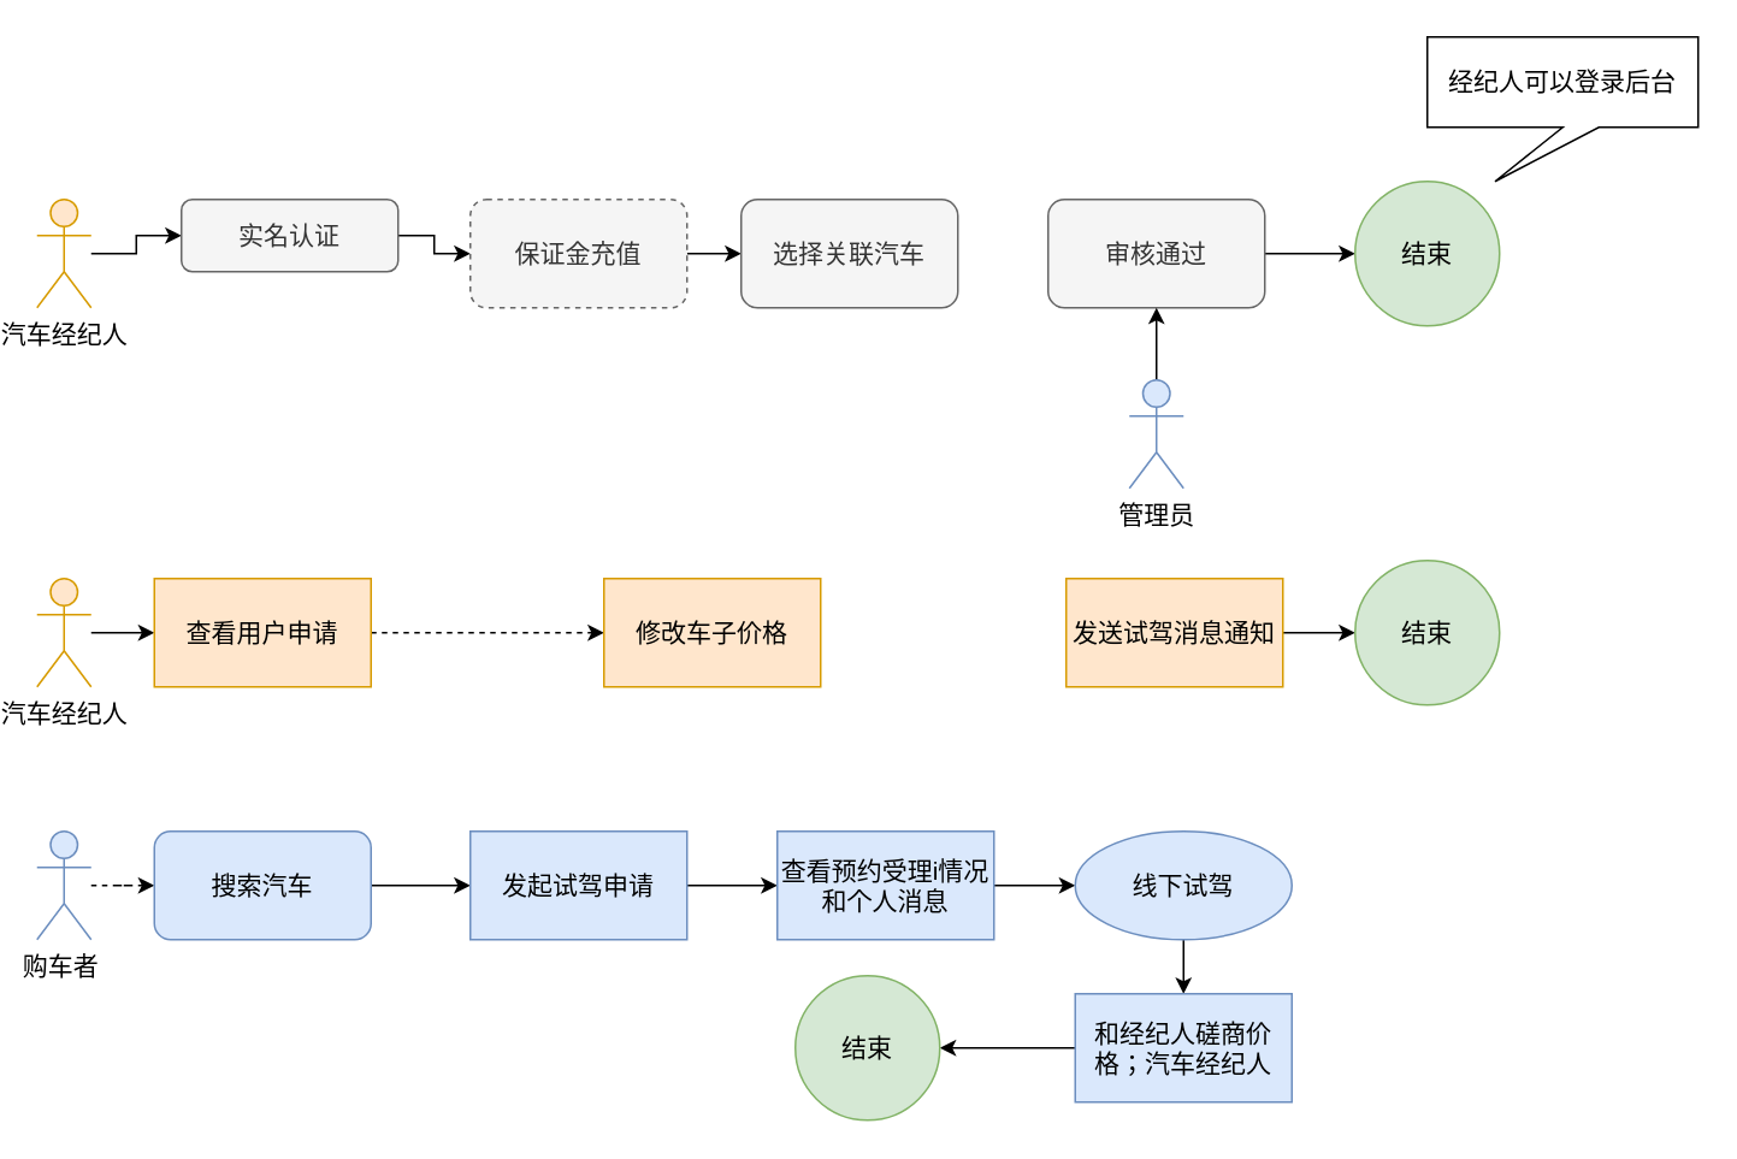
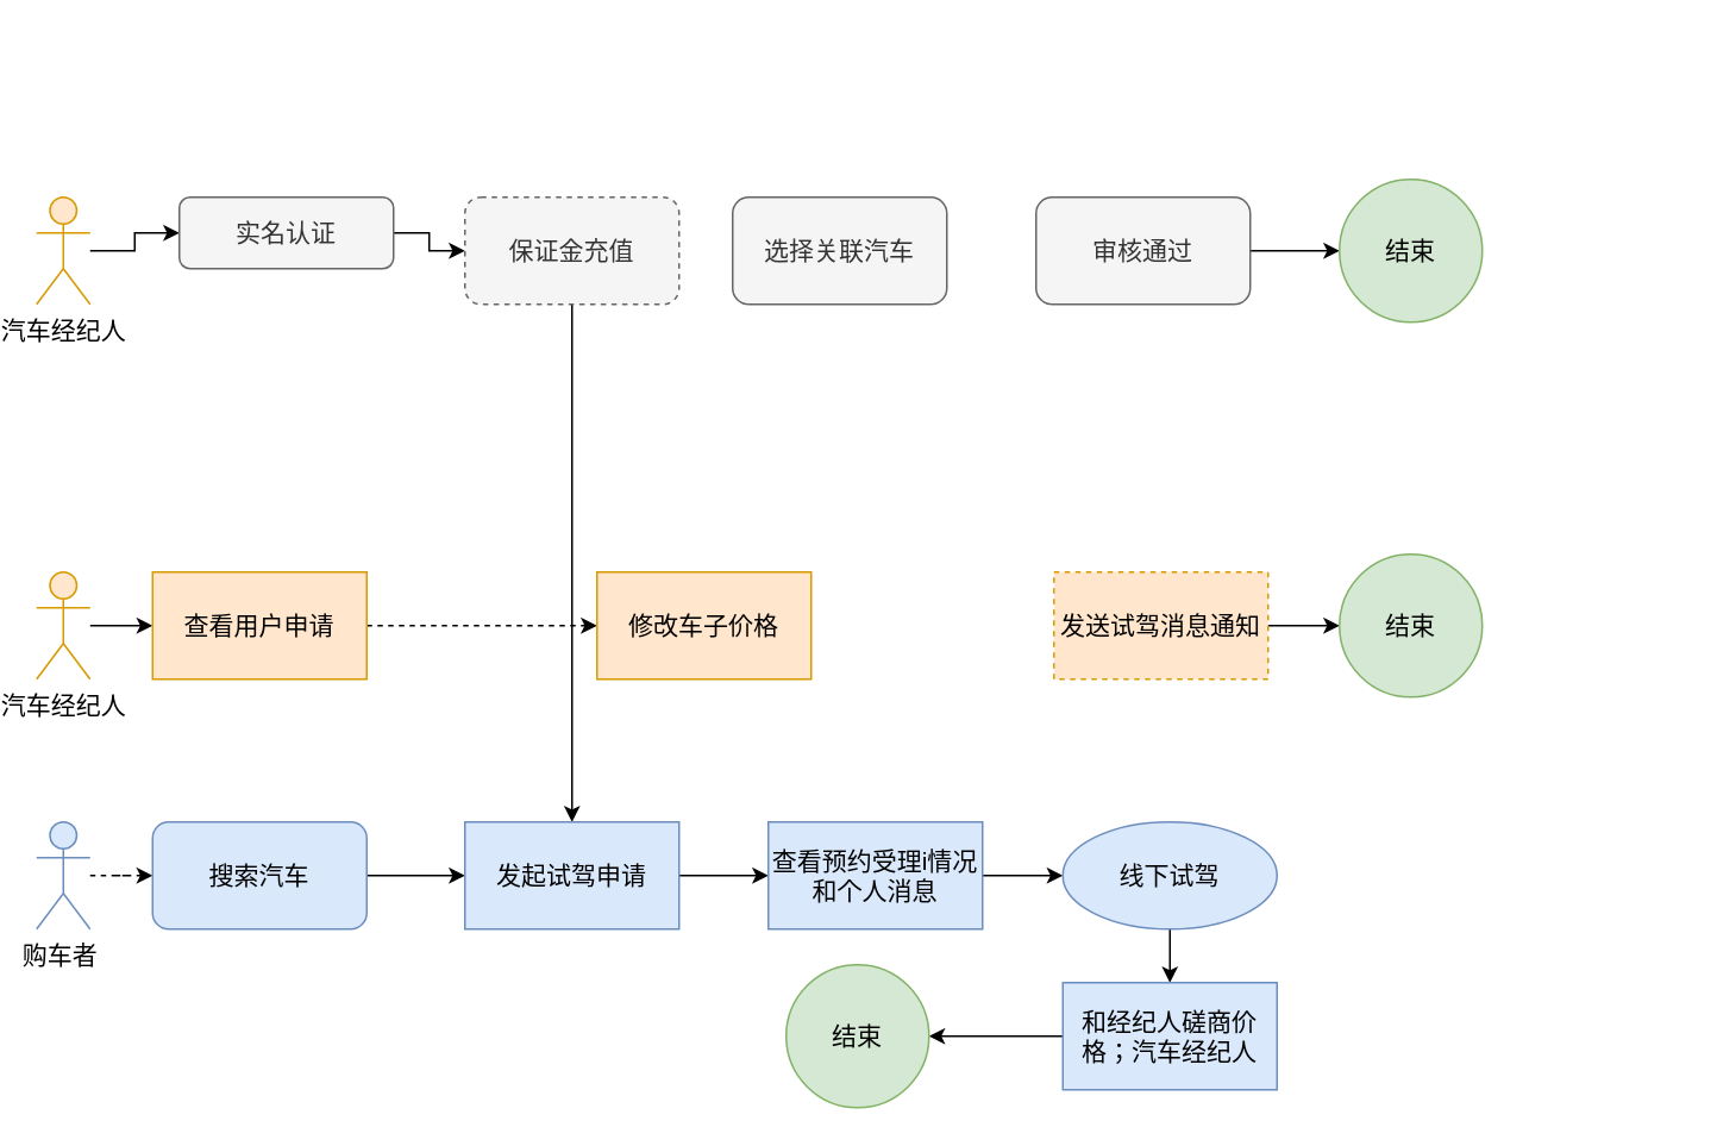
- <mxCell id="11" value="经纪人可以登录后台" style="shape=callout;whiteSpace=wrap;html=1;perimeter=calloutPerimeter;position2=0.25;fontSize=14;" parent="1" vertex="1"><mxGeometry x="790" y="20" width="150" height="80" as="geometry" /></mxCell>
- <mxCell id="6" value="" style="edgeStyle=orthogonalEdgeStyle;rounded=0;orthogonalLoop=1;jettySize=auto;html=1;fontSize=14;" parent="1" source="7" target="14" edge="1"><mxGeometry relative="1" as="geometry" /></mxCell>
+ <mxCell id="6" value="" style="edgeStyle=orthogonalEdgeStyle;rounded=0;orthogonalLoop=1;jettySize=auto;html=1;fontSize=14;" parent="1" source="7" target="28" edge="1"><mxGeometry relative="1" as="geometry" /></mxCell>
- <mxCell id="12" value="" style="edgeStyle=orthogonalEdgeStyle;rounded=0;orthogonalLoop=1;jettySize=auto;html=1;fontSize=14;" parent="1" source="13" target="9" edge="1"><mxGeometry relative="1" as="geometry" /></mxCell>
- <mxCell id="13" value="管理员" style="shape=umlActor;verticalLabelPosition=bottom;verticalAlign=top;html=1;outlineConnect=0;fillColor=#dae8fc;strokeColor=#6c8ebf;fontSize=14;horizontal=1;" parent="1" vertex="1"><mxGeometry x="625" y="210" width="30" height="60" as="geometry" /></mxCell>
- <mxCell id="21" value="发送试驾消息通知" style="whiteSpace=wrap;html=1;fontSize=14;verticalAlign=middle;fillColor=#ffe6cc;strokeColor=#d79b00;" parent="1" vertex="1"><mxGeometry x="590" y="320" width="120" height="60" as="geometry" /></mxCell>
+ <mxCell id="21" value="发送试驾消息通知" style="whiteSpace=wrap;html=1;fontSize=14;verticalAlign=middle;fillColor=#ffe6cc;strokeColor=#d79b00;dashed=1;" parent="1" vertex="1"><mxGeometry x="590" y="320" width="120" height="60" as="geometry" /></mxCell>
